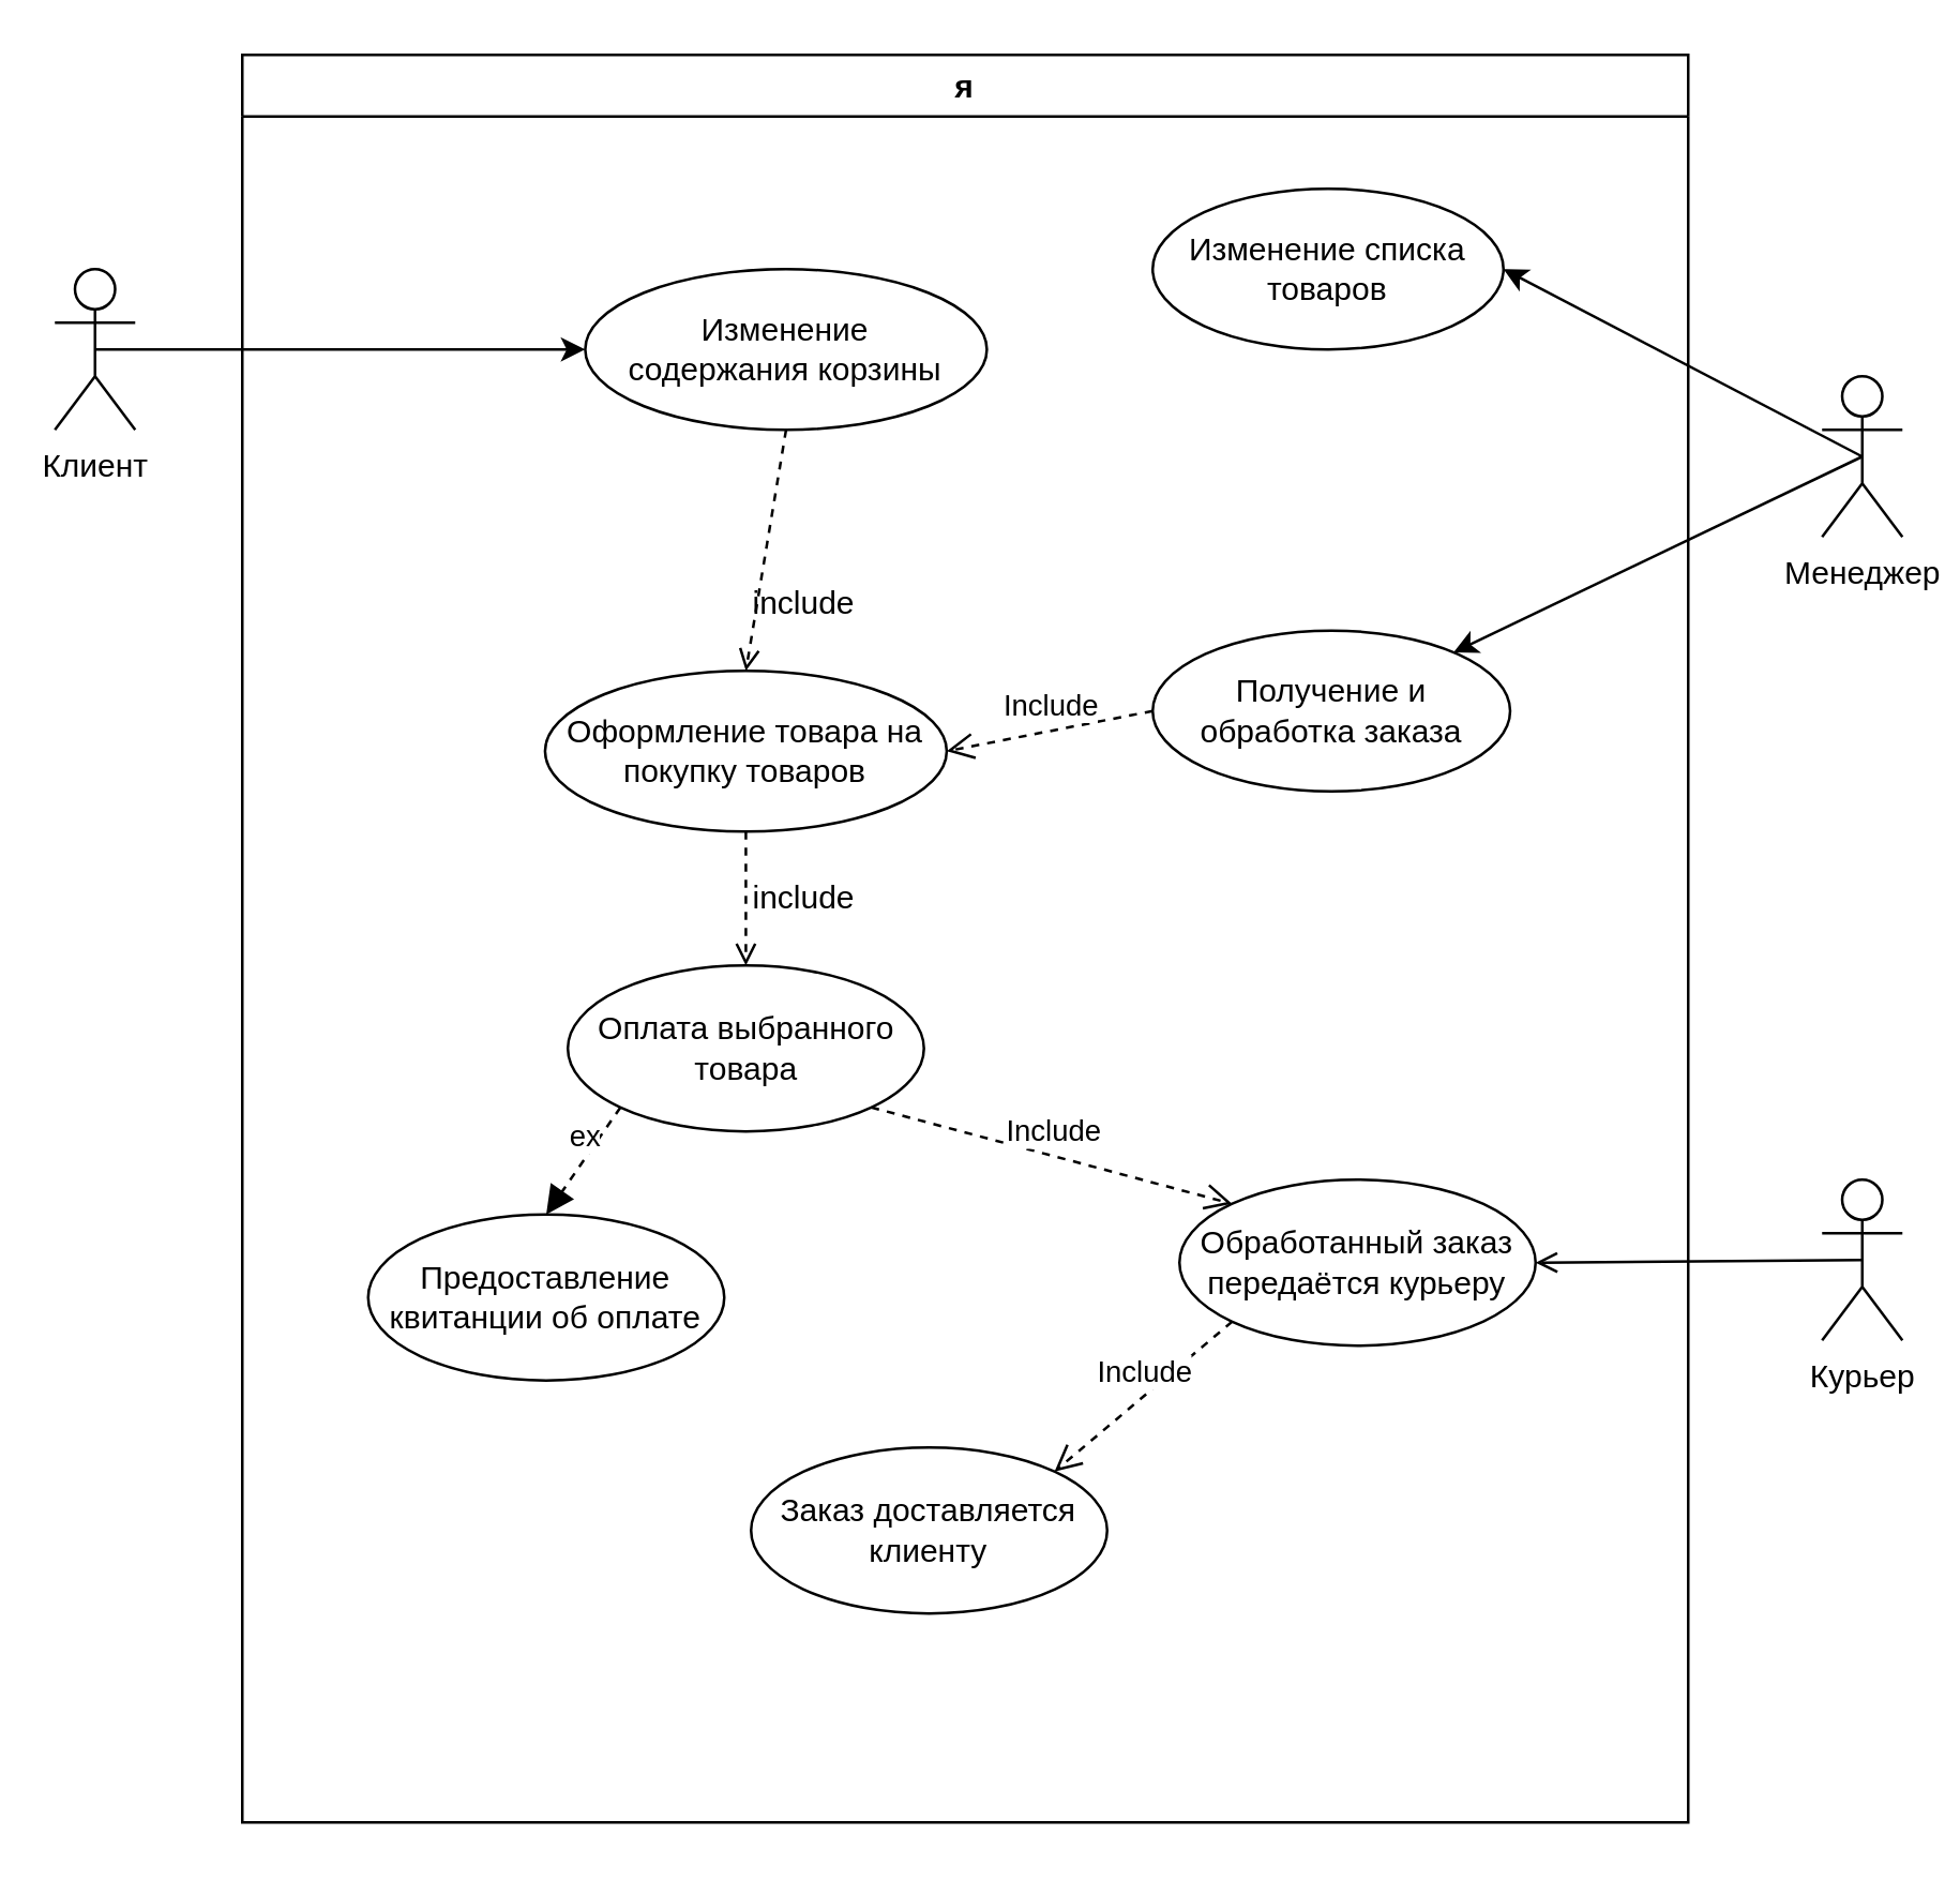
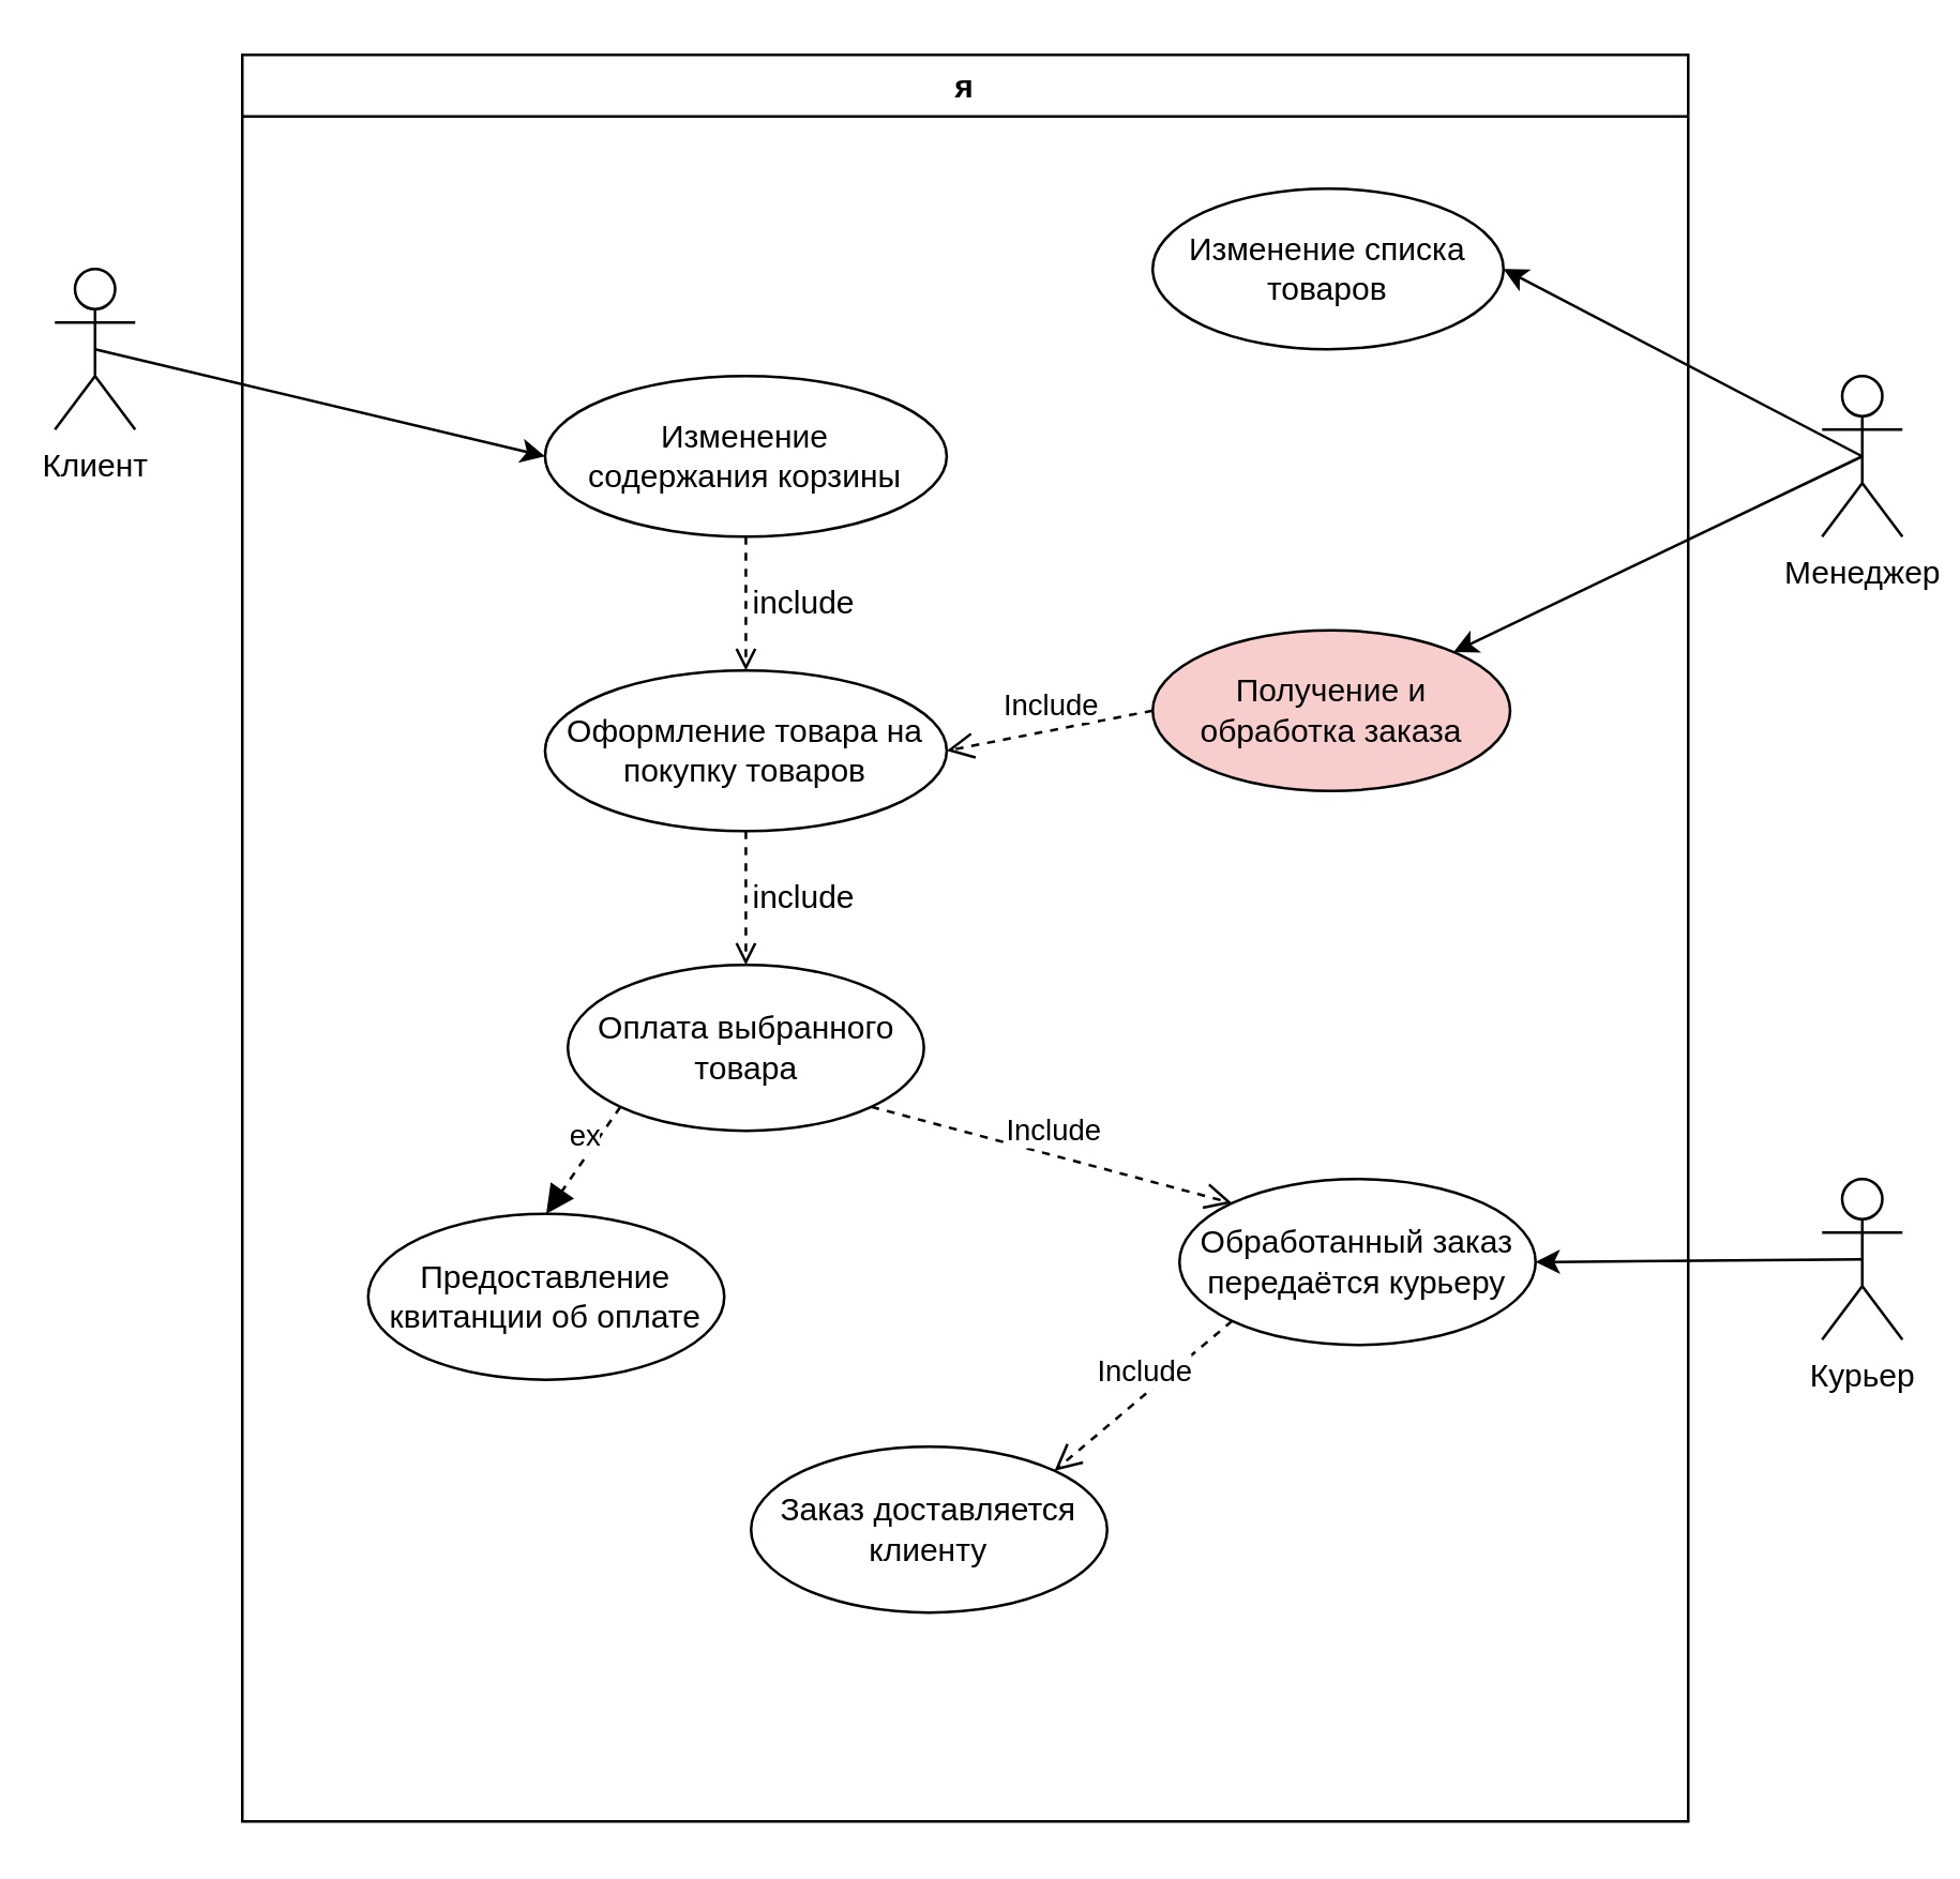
- <mxCell id="5" value="Изменение&lt;br&gt;содержания корзины" style="ellipse;whiteSpace=wrap;html=1;" parent="4" vertex="1"><mxGeometry x="128.07" y="80" width="150" height="60" as="geometry" /></mxCell>
+ <mxCell id="5" value="Изменение&lt;br&gt;содержания корзины" style="ellipse;whiteSpace=wrap;html=1;" parent="4" vertex="1"><mxGeometry x="113.07" y="120" width="150" height="60" as="geometry" /></mxCell>
- <mxCell id="8" value="Получение и обработка заказа" style="ellipse;whiteSpace=wrap;html=1;" parent="4" vertex="1"><mxGeometry x="340" y="215" width="133.5" height="60" as="geometry" /></mxCell>
+ <mxCell id="8" value="Получение и обработка заказа" style="ellipse;whiteSpace=wrap;html=1;fillColor=#f8cecc;" parent="4" vertex="1"><mxGeometry x="340" y="215" width="133.5" height="60" as="geometry" /></mxCell>
- <mxCell id="25" value="" style="endArrow=open;html=1;rounded=0;entryX=1;entryY=0.5;entryDx=0;entryDy=0;exitX=0.5;exitY=0.5;exitDx=0;exitDy=0;exitPerimeter=0;" edge="1" parent="1" source="24" target="17"><mxGeometry width="50" height="50" relative="1" as="geometry"><mxPoint x="680" y="540" as="sourcePoint" /><mxPoint x="730" y="490" as="targetPoint" /></mxGeometry></mxCell>
+ <mxCell id="25" value="" style="endArrow=classic;html=1;rounded=0;entryX=1;entryY=0.5;entryDx=0;entryDy=0;exitX=0.5;exitY=0.5;exitDx=0;exitDy=0;exitPerimeter=0;" edge="1" parent="1" source="24" target="17"><mxGeometry width="50" height="50" relative="1" as="geometry"><mxPoint x="680" y="540" as="sourcePoint" /><mxPoint x="730" y="490" as="targetPoint" /></mxGeometry></mxCell>
